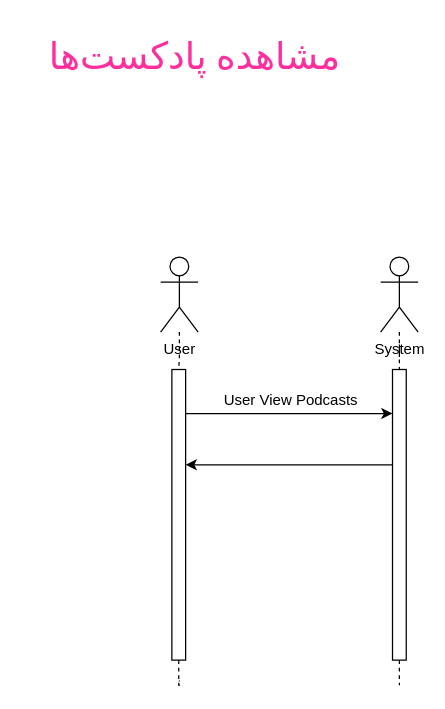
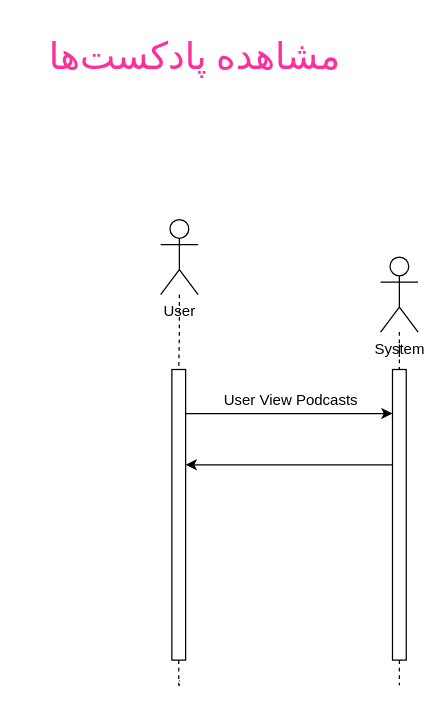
- <mxCell id="4" value="User" style="shape=umlActor;verticalLabelPosition=bottom;verticalAlign=top;html=1;outlineConnect=0;" vertex="1" parent="1"><mxGeometry x="128" y="205" width="30" height="60" as="geometry" /></mxCell>
+ <mxCell id="4" value="User" style="shape=umlActor;verticalLabelPosition=bottom;verticalAlign=top;html=1;outlineConnect=0;" vertex="1" parent="1"><mxGeometry x="128" y="175" width="30" height="60" as="geometry" /></mxCell>
